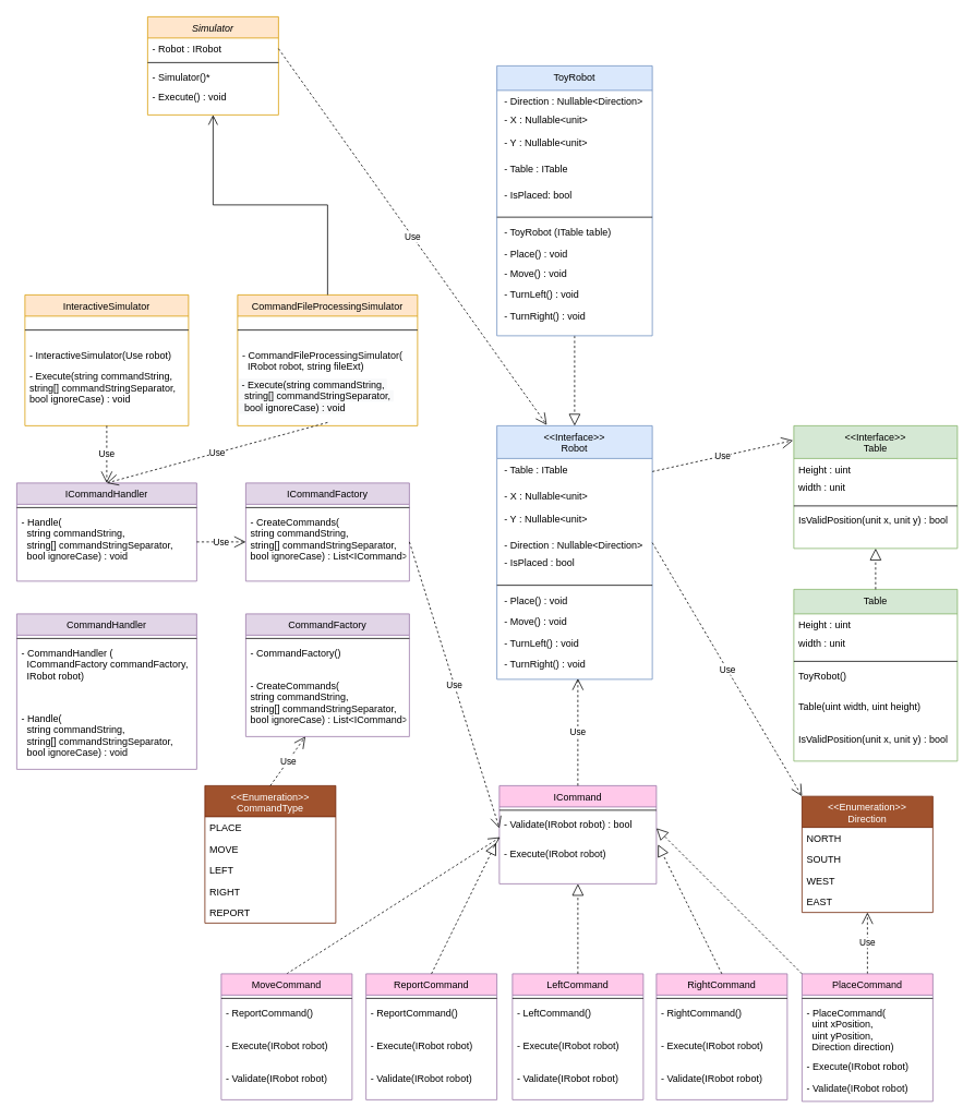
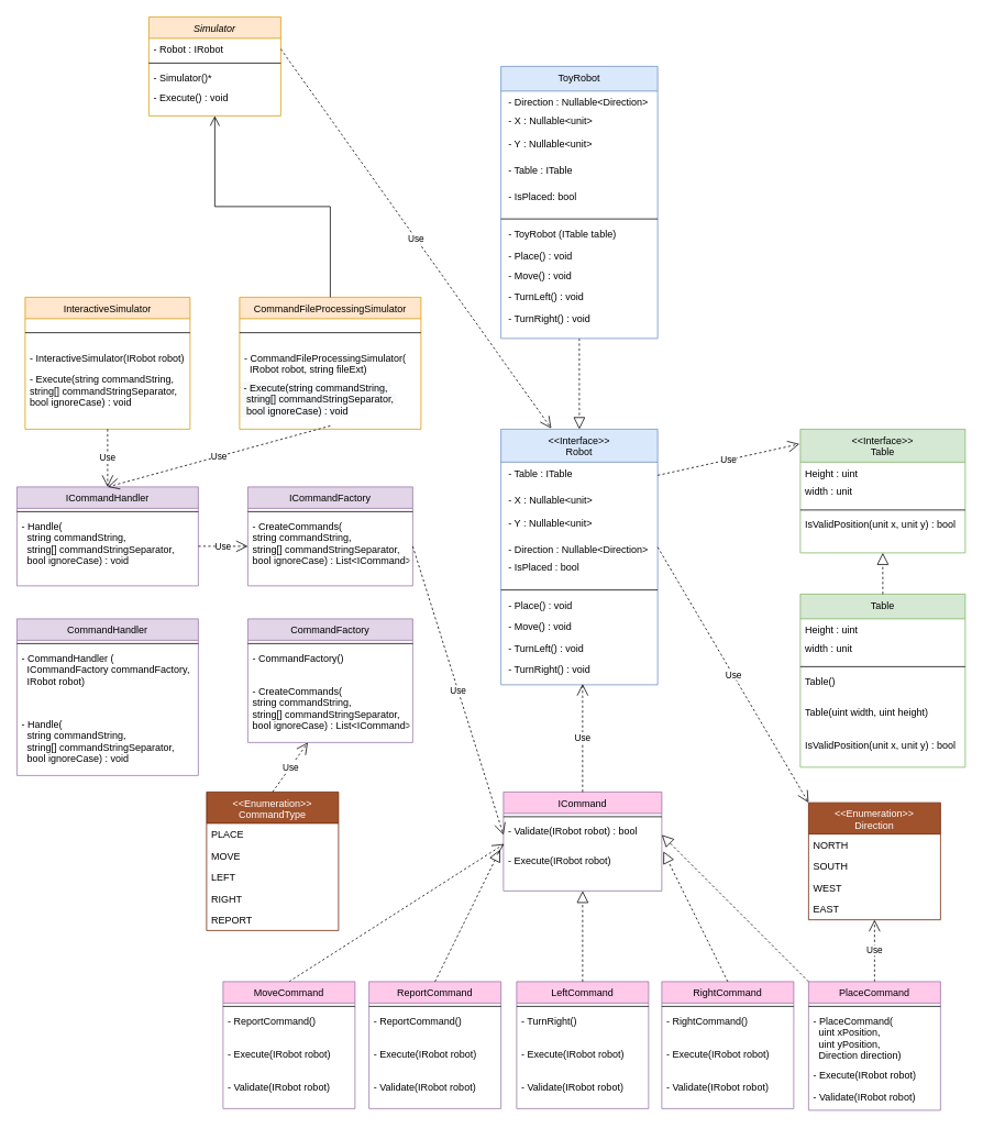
- <mxCell id="9" value="- InteractiveSimulator(Use robot)" style="text;align=left;verticalAlign=top;spacingLeft=4;spacingRight=4;overflow=hidden;rotatable=0;points=[[0,0.5],[1,0.5]];portConstraint=eastwest;" parent="7" vertex="1"><mxGeometry y="60" width="200" height="26" as="geometry" /></mxCell>
+ <mxCell id="9" value="- InteractiveSimulator(IRobot robot)" style="text;align=left;verticalAlign=top;spacingLeft=4;spacingRight=4;overflow=hidden;rotatable=0;points=[[0,0.5],[1,0.5]];portConstraint=eastwest;" parent="7" vertex="1"><mxGeometry y="60" width="200" height="26" as="geometry" /></mxCell>
- <mxCell id="25" value="ToyRobot()&#10;" style="text;align=left;verticalAlign=top;spacingLeft=4;spacingRight=4;overflow=hidden;rotatable=0;points=[[0,0.5],[1,0.5]];portConstraint=eastwest;" vertex="1" parent="21"><mxGeometry y="92" width="200" height="38" as="geometry" /></mxCell>
+ <mxCell id="25" value="Table()&#10;" style="text;align=left;verticalAlign=top;spacingLeft=4;spacingRight=4;overflow=hidden;rotatable=0;points=[[0,0.5],[1,0.5]];portConstraint=eastwest;" vertex="1" parent="21"><mxGeometry y="92" width="200" height="38" as="geometry" /></mxCell>
- <mxCell id="84" value="- LeftCommand()" style="text;align=left;verticalAlign=top;spacingLeft=4;spacingRight=4;overflow=hidden;rotatable=0;points=[[0,0.5],[1,0.5]];portConstraint=eastwest;" vertex="1" parent="82"><mxGeometry y="34" width="160" height="40" as="geometry" /></mxCell>
+ <mxCell id="84" value="- TurnRight()" style="text;align=left;verticalAlign=top;spacingLeft=4;spacingRight=4;overflow=hidden;rotatable=0;points=[[0,0.5],[1,0.5]];portConstraint=eastwest;" vertex="1" parent="82"><mxGeometry y="34" width="160" height="40" as="geometry" /></mxCell>
